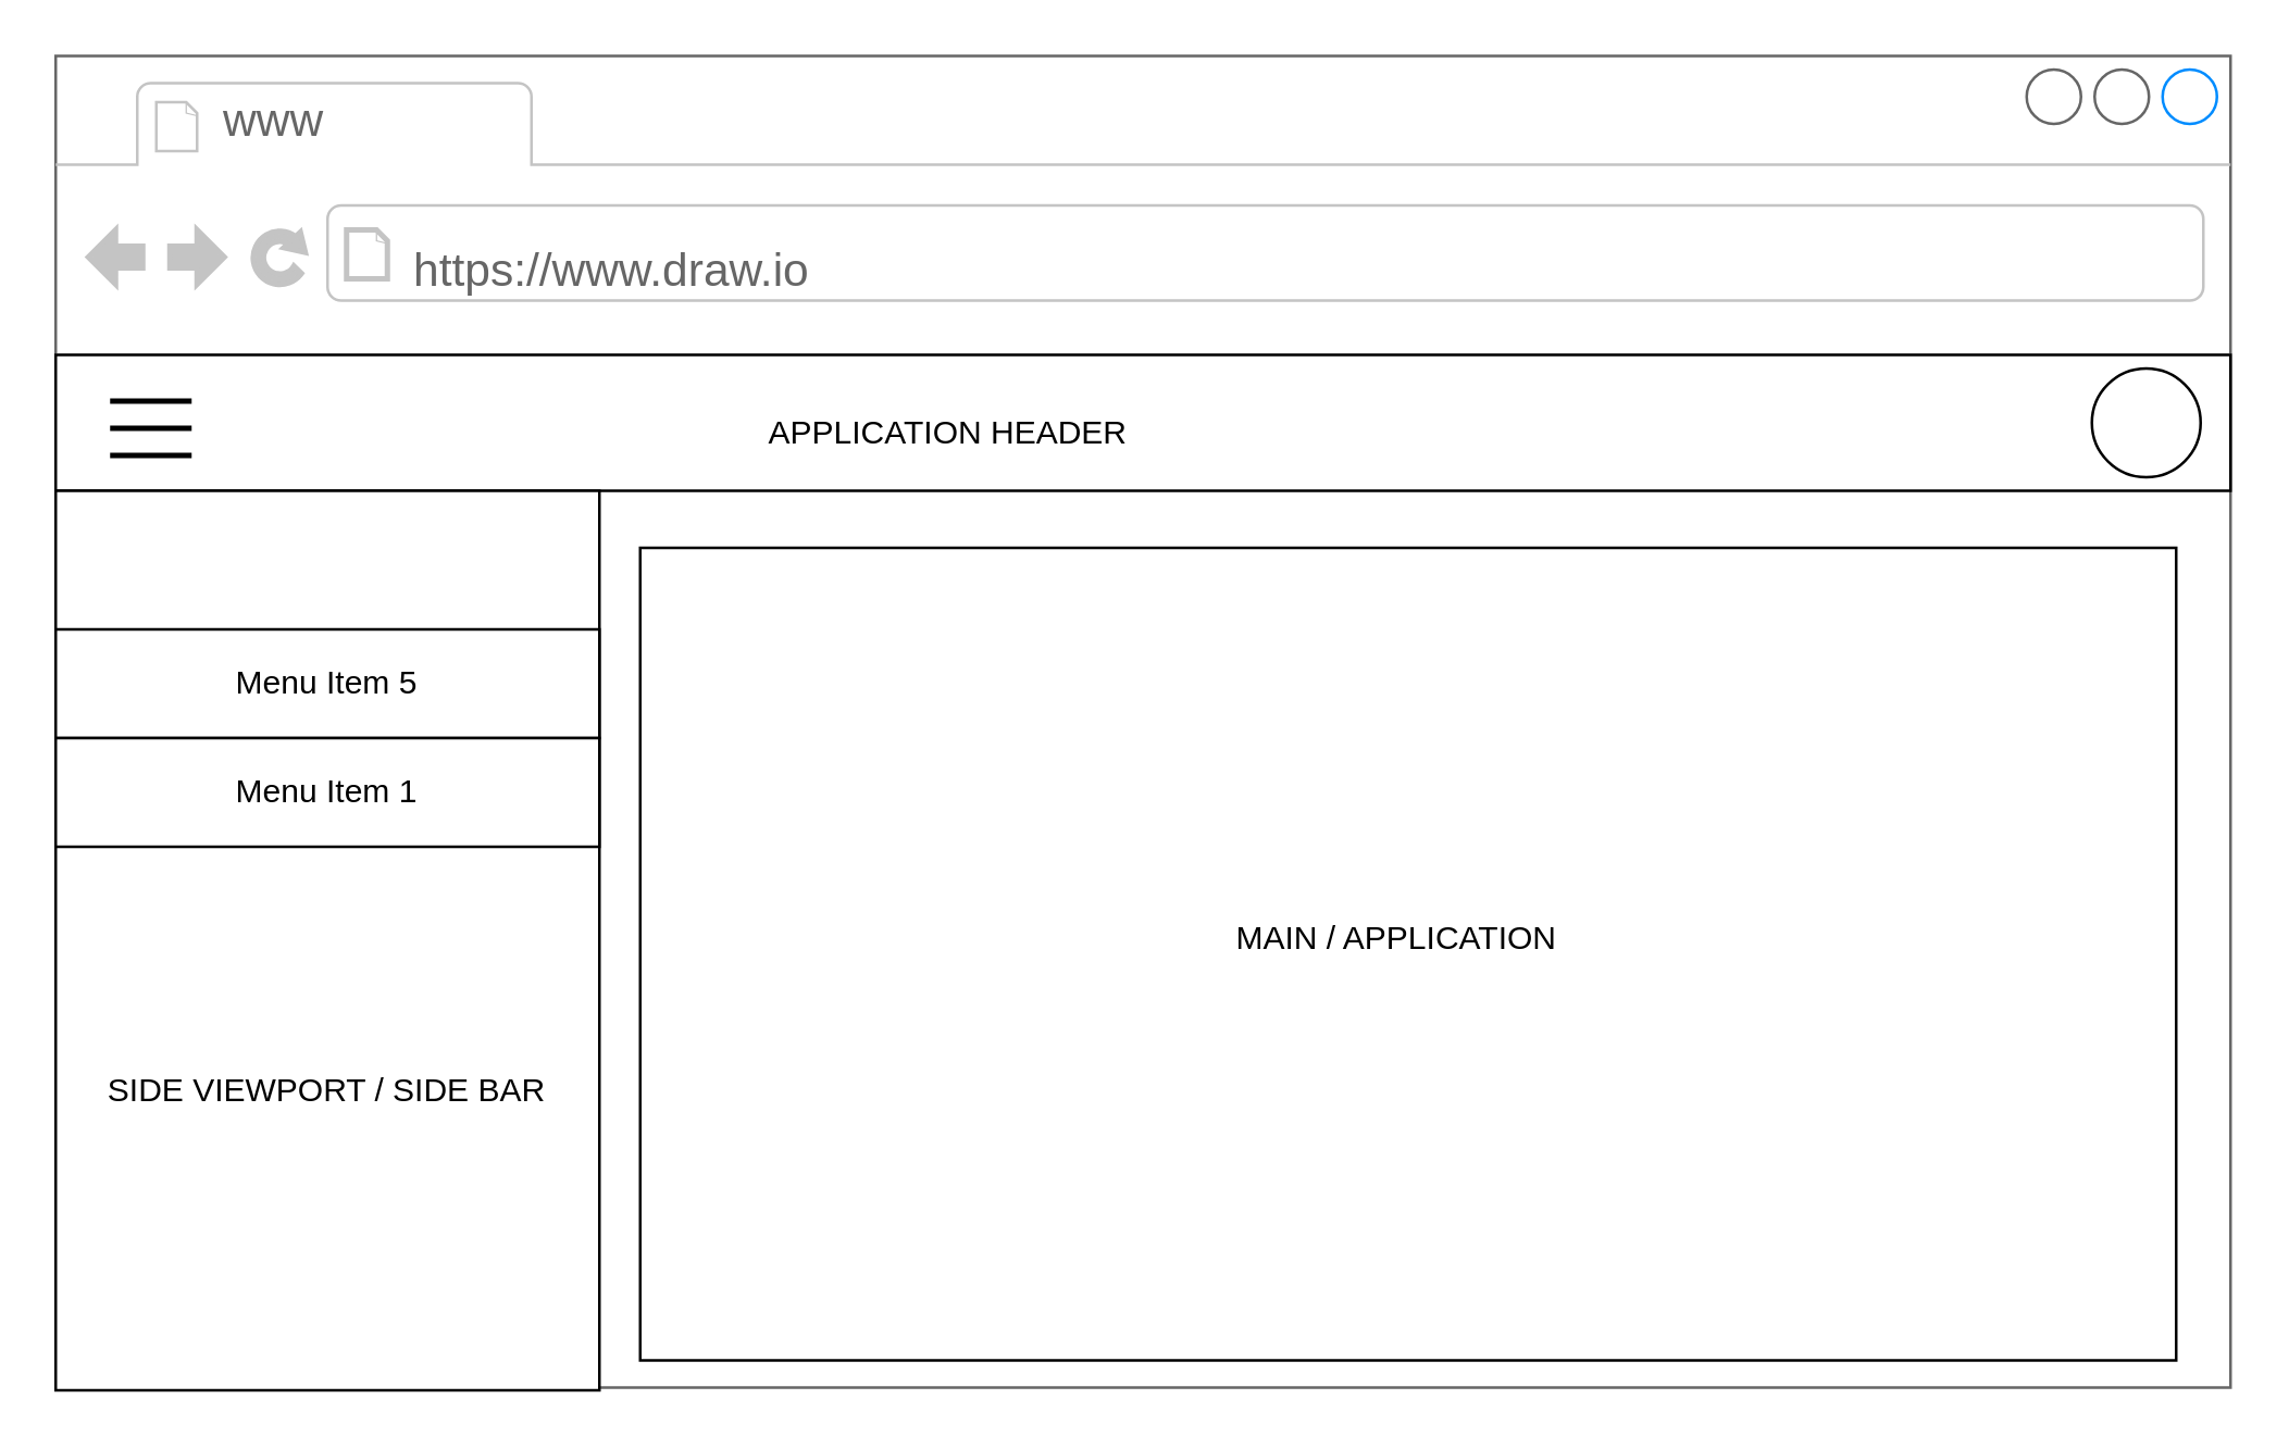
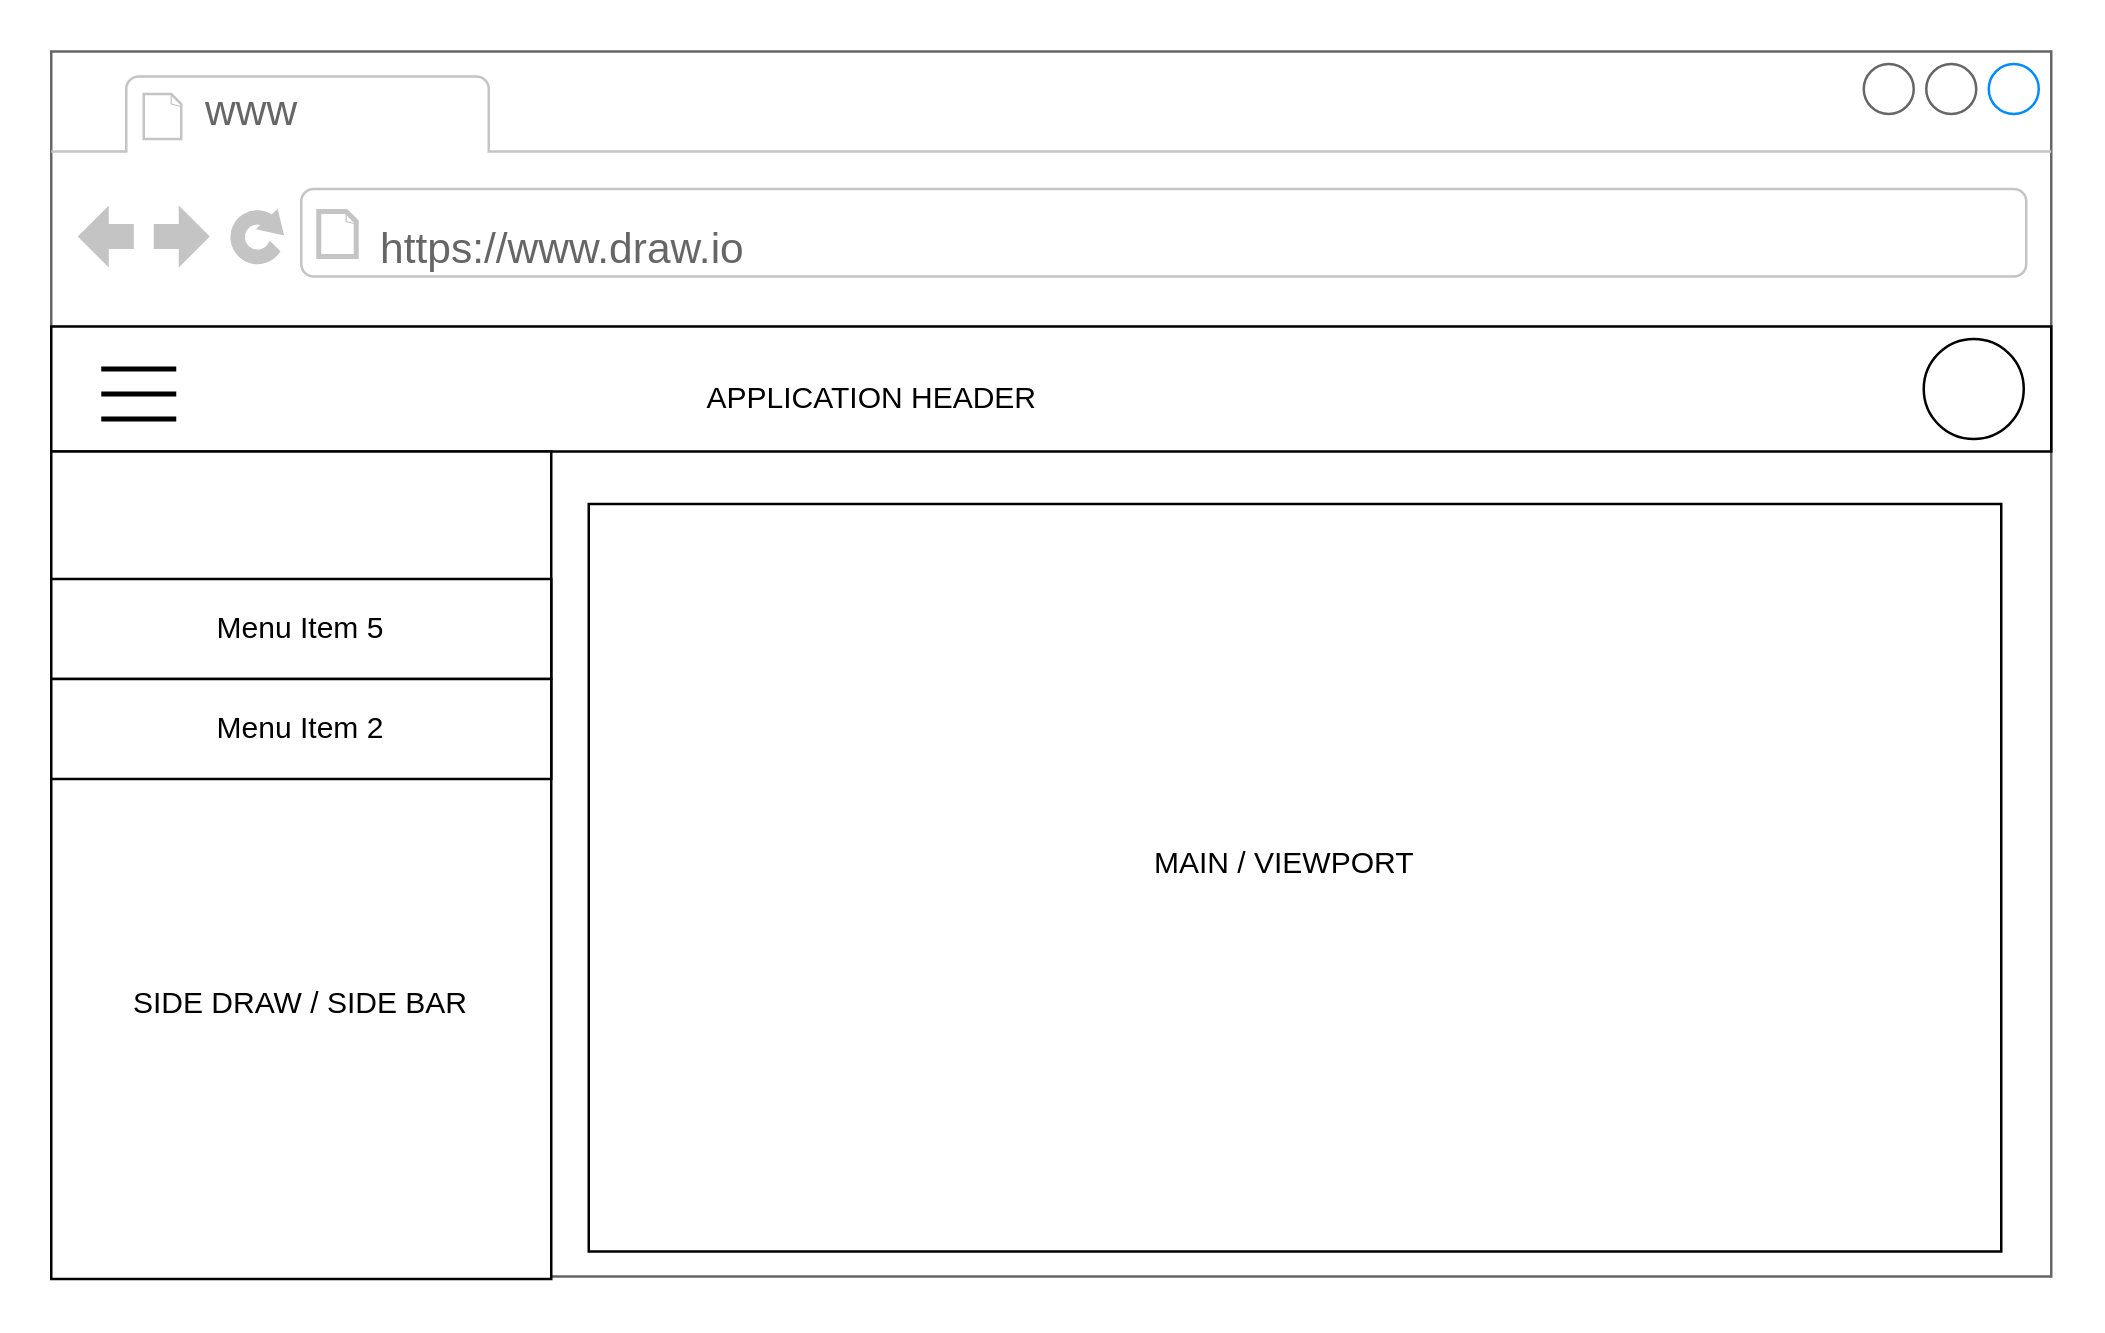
- <mxCell id="17" value="Menu Item 1" style="text;html=1;strokeColor=none;fillColor=none;align=center;verticalAlign=middle;whiteSpace=wrap;rounded=0;" parent="1" vertex="1"><mxGeometry x="20" y="271" width="200" height="40" as="geometry" /></mxCell>
+ <mxCell id="17" value="Menu Item 2" style="text;html=1;strokeColor=none;fillColor=none;align=center;verticalAlign=middle;whiteSpace=wrap;rounded=0;" parent="1" vertex="1"><mxGeometry x="20" y="271" width="200" height="40" as="geometry" /></mxCell>
- <mxCell id="10" value="MAIN / APPLICATION" style="text;html=1;strokeColor=none;fillColor=none;align=center;verticalAlign=middle;whiteSpace=wrap;rounded=0;" parent="2" vertex="1"><mxGeometry x="371" y="310" width="245" height="30" as="geometry" /></mxCell>
+ <mxCell id="10" value="MAIN / VIEWPORT" style="text;html=1;strokeColor=none;fillColor=none;align=center;verticalAlign=middle;whiteSpace=wrap;rounded=0;" parent="2" vertex="1"><mxGeometry x="371" y="310" width="245" height="30" as="geometry" /></mxCell>
- <mxCell id="18" value="SIDE VIEWPORT / SIDE BAR" style="text;html=1;strokeColor=none;fillColor=none;align=center;verticalAlign=middle;whiteSpace=wrap;rounded=0;" parent="1" vertex="1"><mxGeometry x="20" y="381" width="200" height="40" as="geometry" /></mxCell>
+ <mxCell id="18" value="SIDE DRAW / SIDE BAR" style="text;html=1;strokeColor=none;fillColor=none;align=center;verticalAlign=middle;whiteSpace=wrap;rounded=0;" parent="1" vertex="1"><mxGeometry x="20" y="381" width="200" height="40" as="geometry" /></mxCell>
